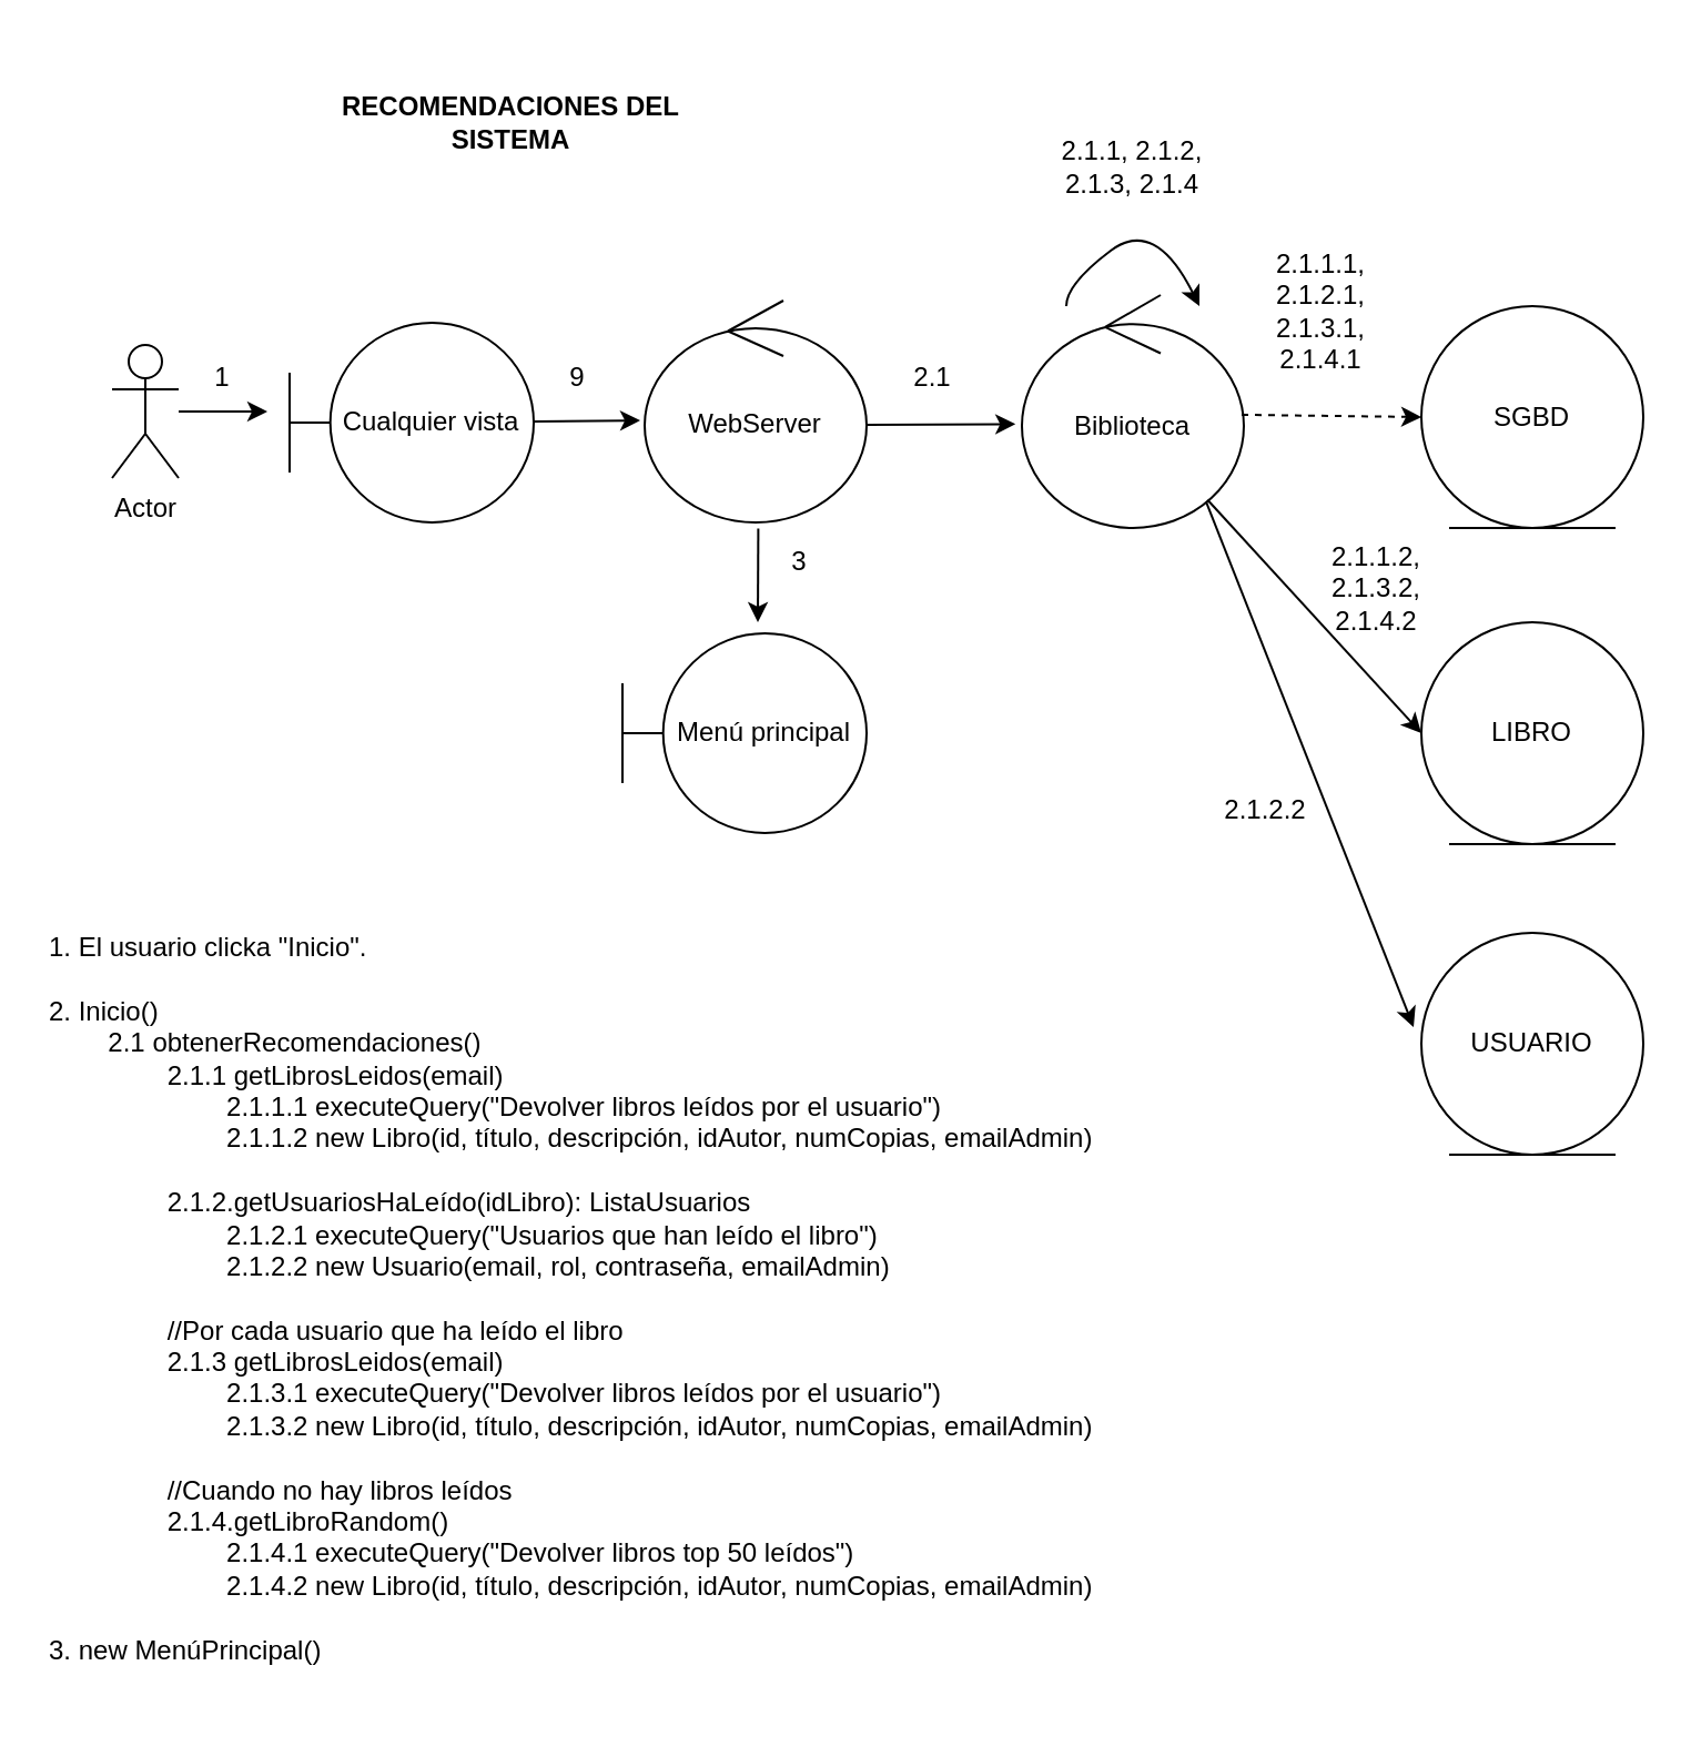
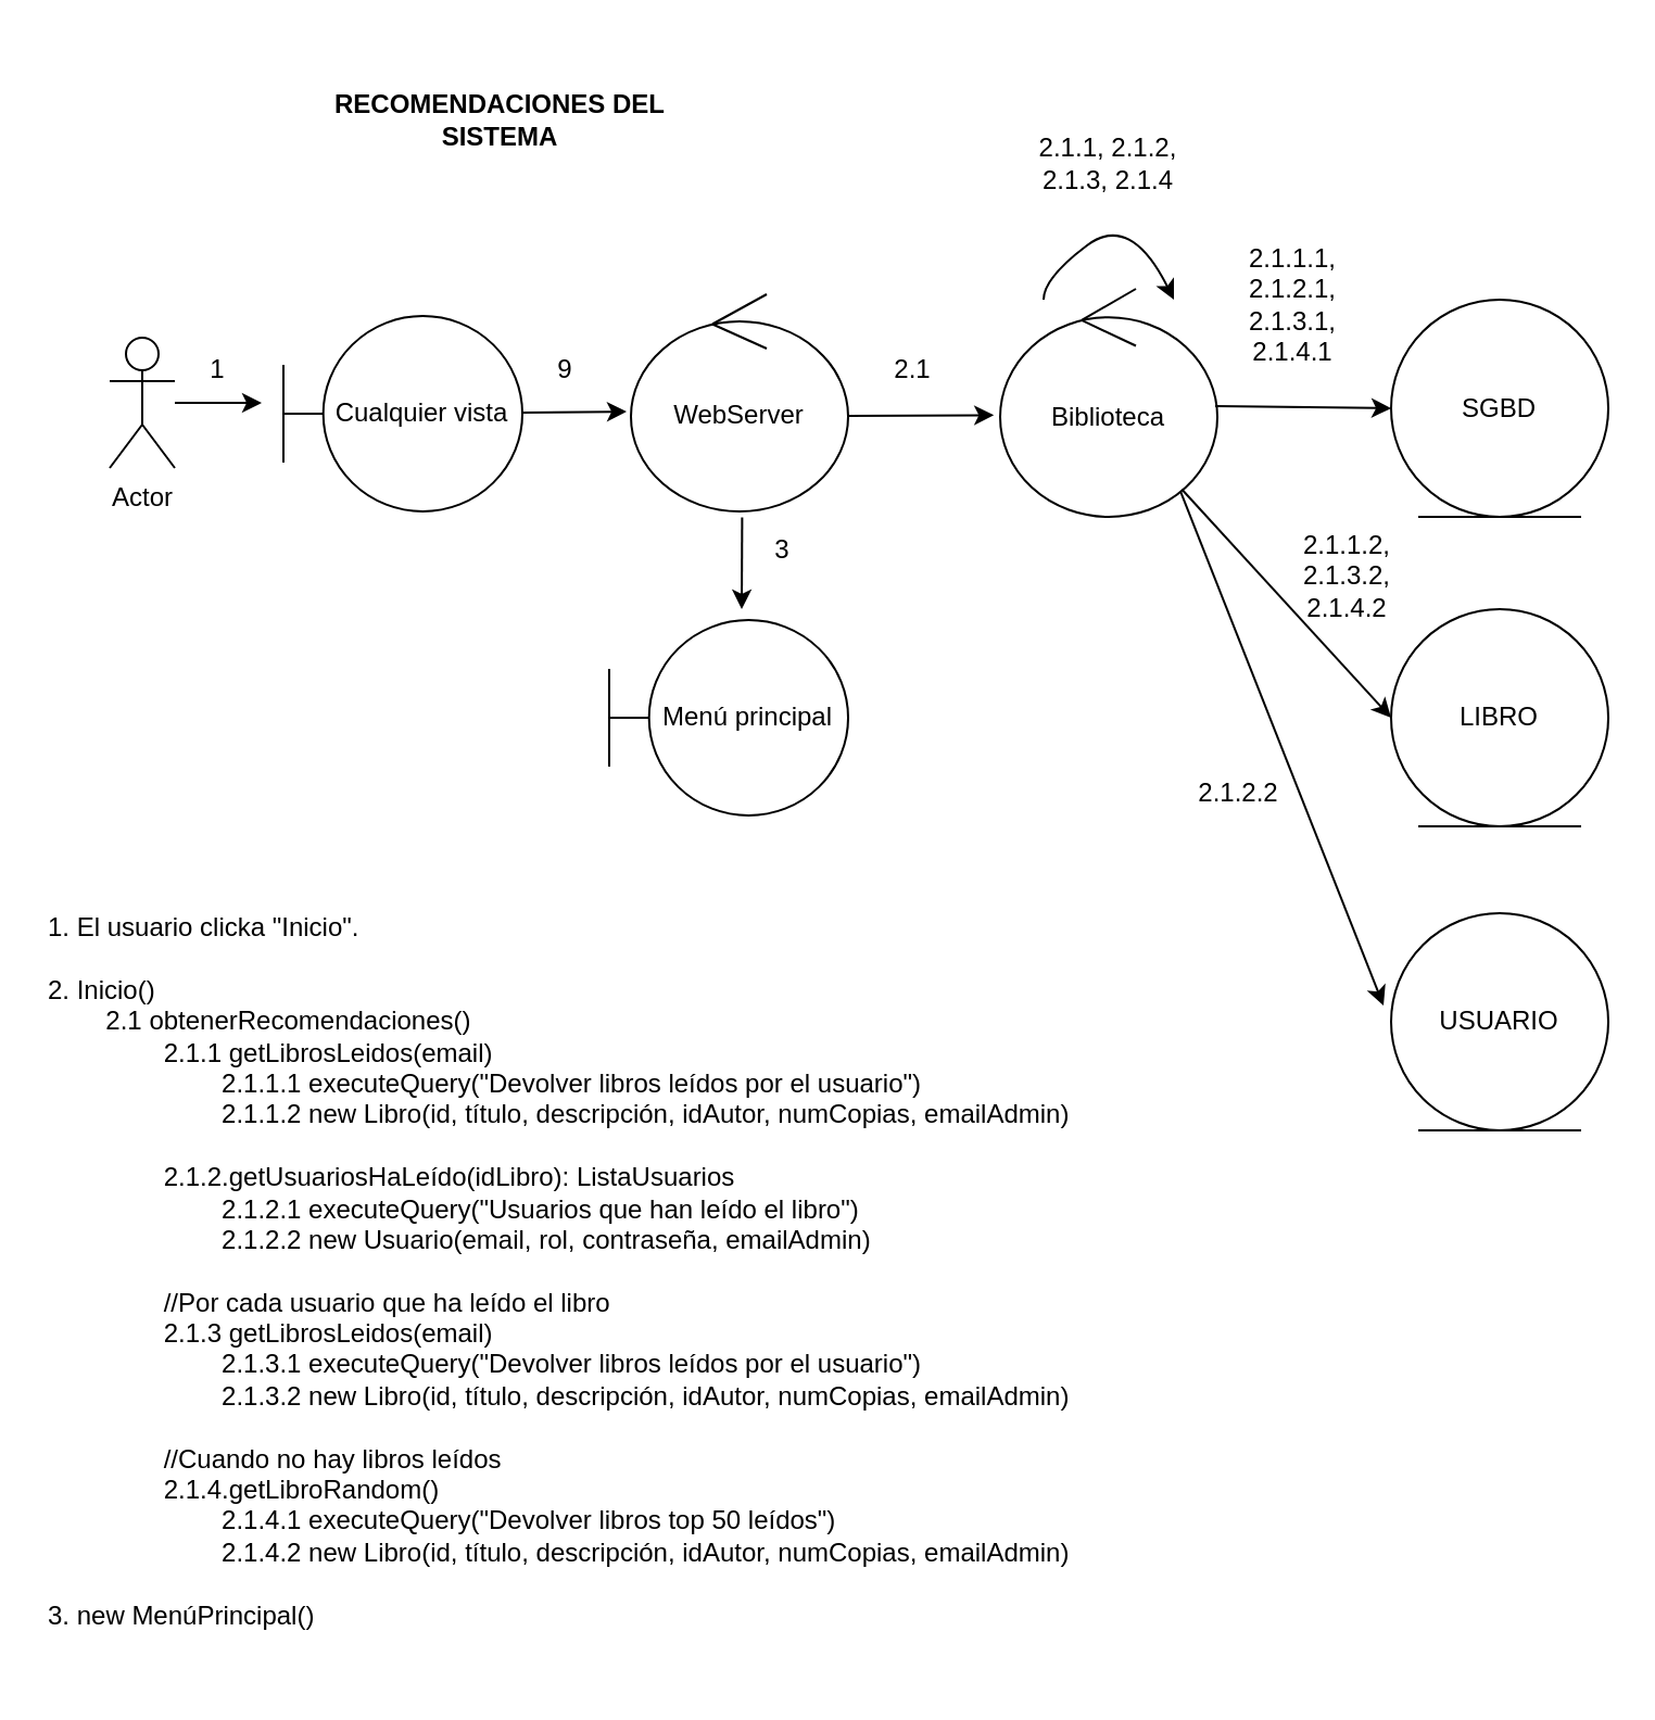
- <mxCell id="12" value="" style="endArrow=classic;html=1;rounded=0;entryX=0;entryY=0.5;entryDx=0;entryDy=0;exitX=0.99;exitY=0.514;exitDx=0;exitDy=0;exitPerimeter=0;dashed=1;" edge="1" parent="1" source="7" target="4"><mxGeometry width="50" height="50" relative="1" as="geometry"><mxPoint x="130" y="217.5" as="sourcePoint" /><mxPoint x="170" y="217.5" as="targetPoint" /></mxGeometry></mxCell>
+ <mxCell id="12" value="" style="endArrow=classic;html=1;rounded=0;entryX=0;entryY=0.5;entryDx=0;entryDy=0;exitX=0.99;exitY=0.514;exitDx=0;exitDy=0;exitPerimeter=0;" edge="1" parent="1" source="7" target="4"><mxGeometry width="50" height="50" relative="1" as="geometry"><mxPoint x="130" y="217.5" as="sourcePoint" /><mxPoint x="170" y="217.5" as="targetPoint" /></mxGeometry></mxCell>
